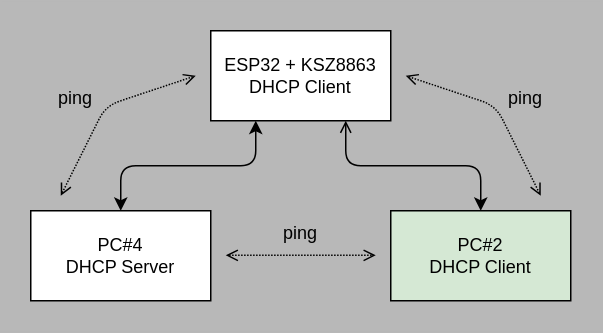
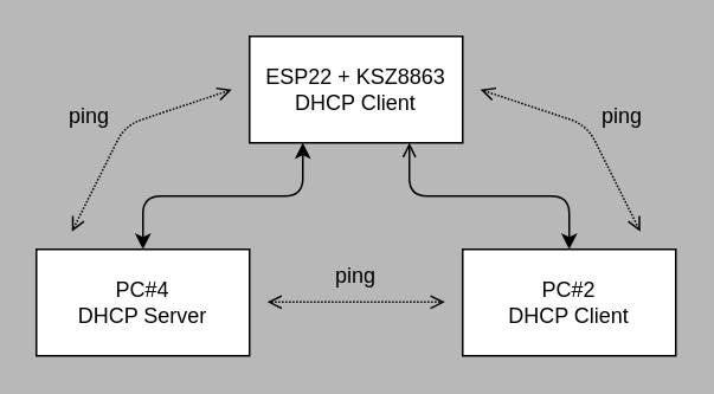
- <mxCell id="2" value="ESP32 + KSZ8863&lt;br&gt;DHCP Client" style="rounded=0;whiteSpace=wrap;html=1;" parent="1" vertex="1"><mxGeometry x="140" y="20" width="120" height="60" as="geometry" /></mxCell>
+ <mxCell id="2" value="ESP22 + KSZ8863&lt;br&gt;DHCP Client" style="rounded=0;whiteSpace=wrap;html=1;" parent="1" vertex="1"><mxGeometry x="140" y="20" width="120" height="60" as="geometry" /></mxCell>
- <mxCell id="6" value="PC#2&lt;br&gt;DHCP Client" style="rounded=0;whiteSpace=wrap;html=1;fillColor=#d5e8d4;" parent="1" vertex="1"><mxGeometry x="260" y="140" width="120" height="60" as="geometry" /></mxCell>
+ <mxCell id="6" value="PC#2&lt;br&gt;DHCP Client" style="rounded=0;whiteSpace=wrap;html=1;" parent="1" vertex="1"><mxGeometry x="260" y="140" width="120" height="60" as="geometry" /></mxCell>
